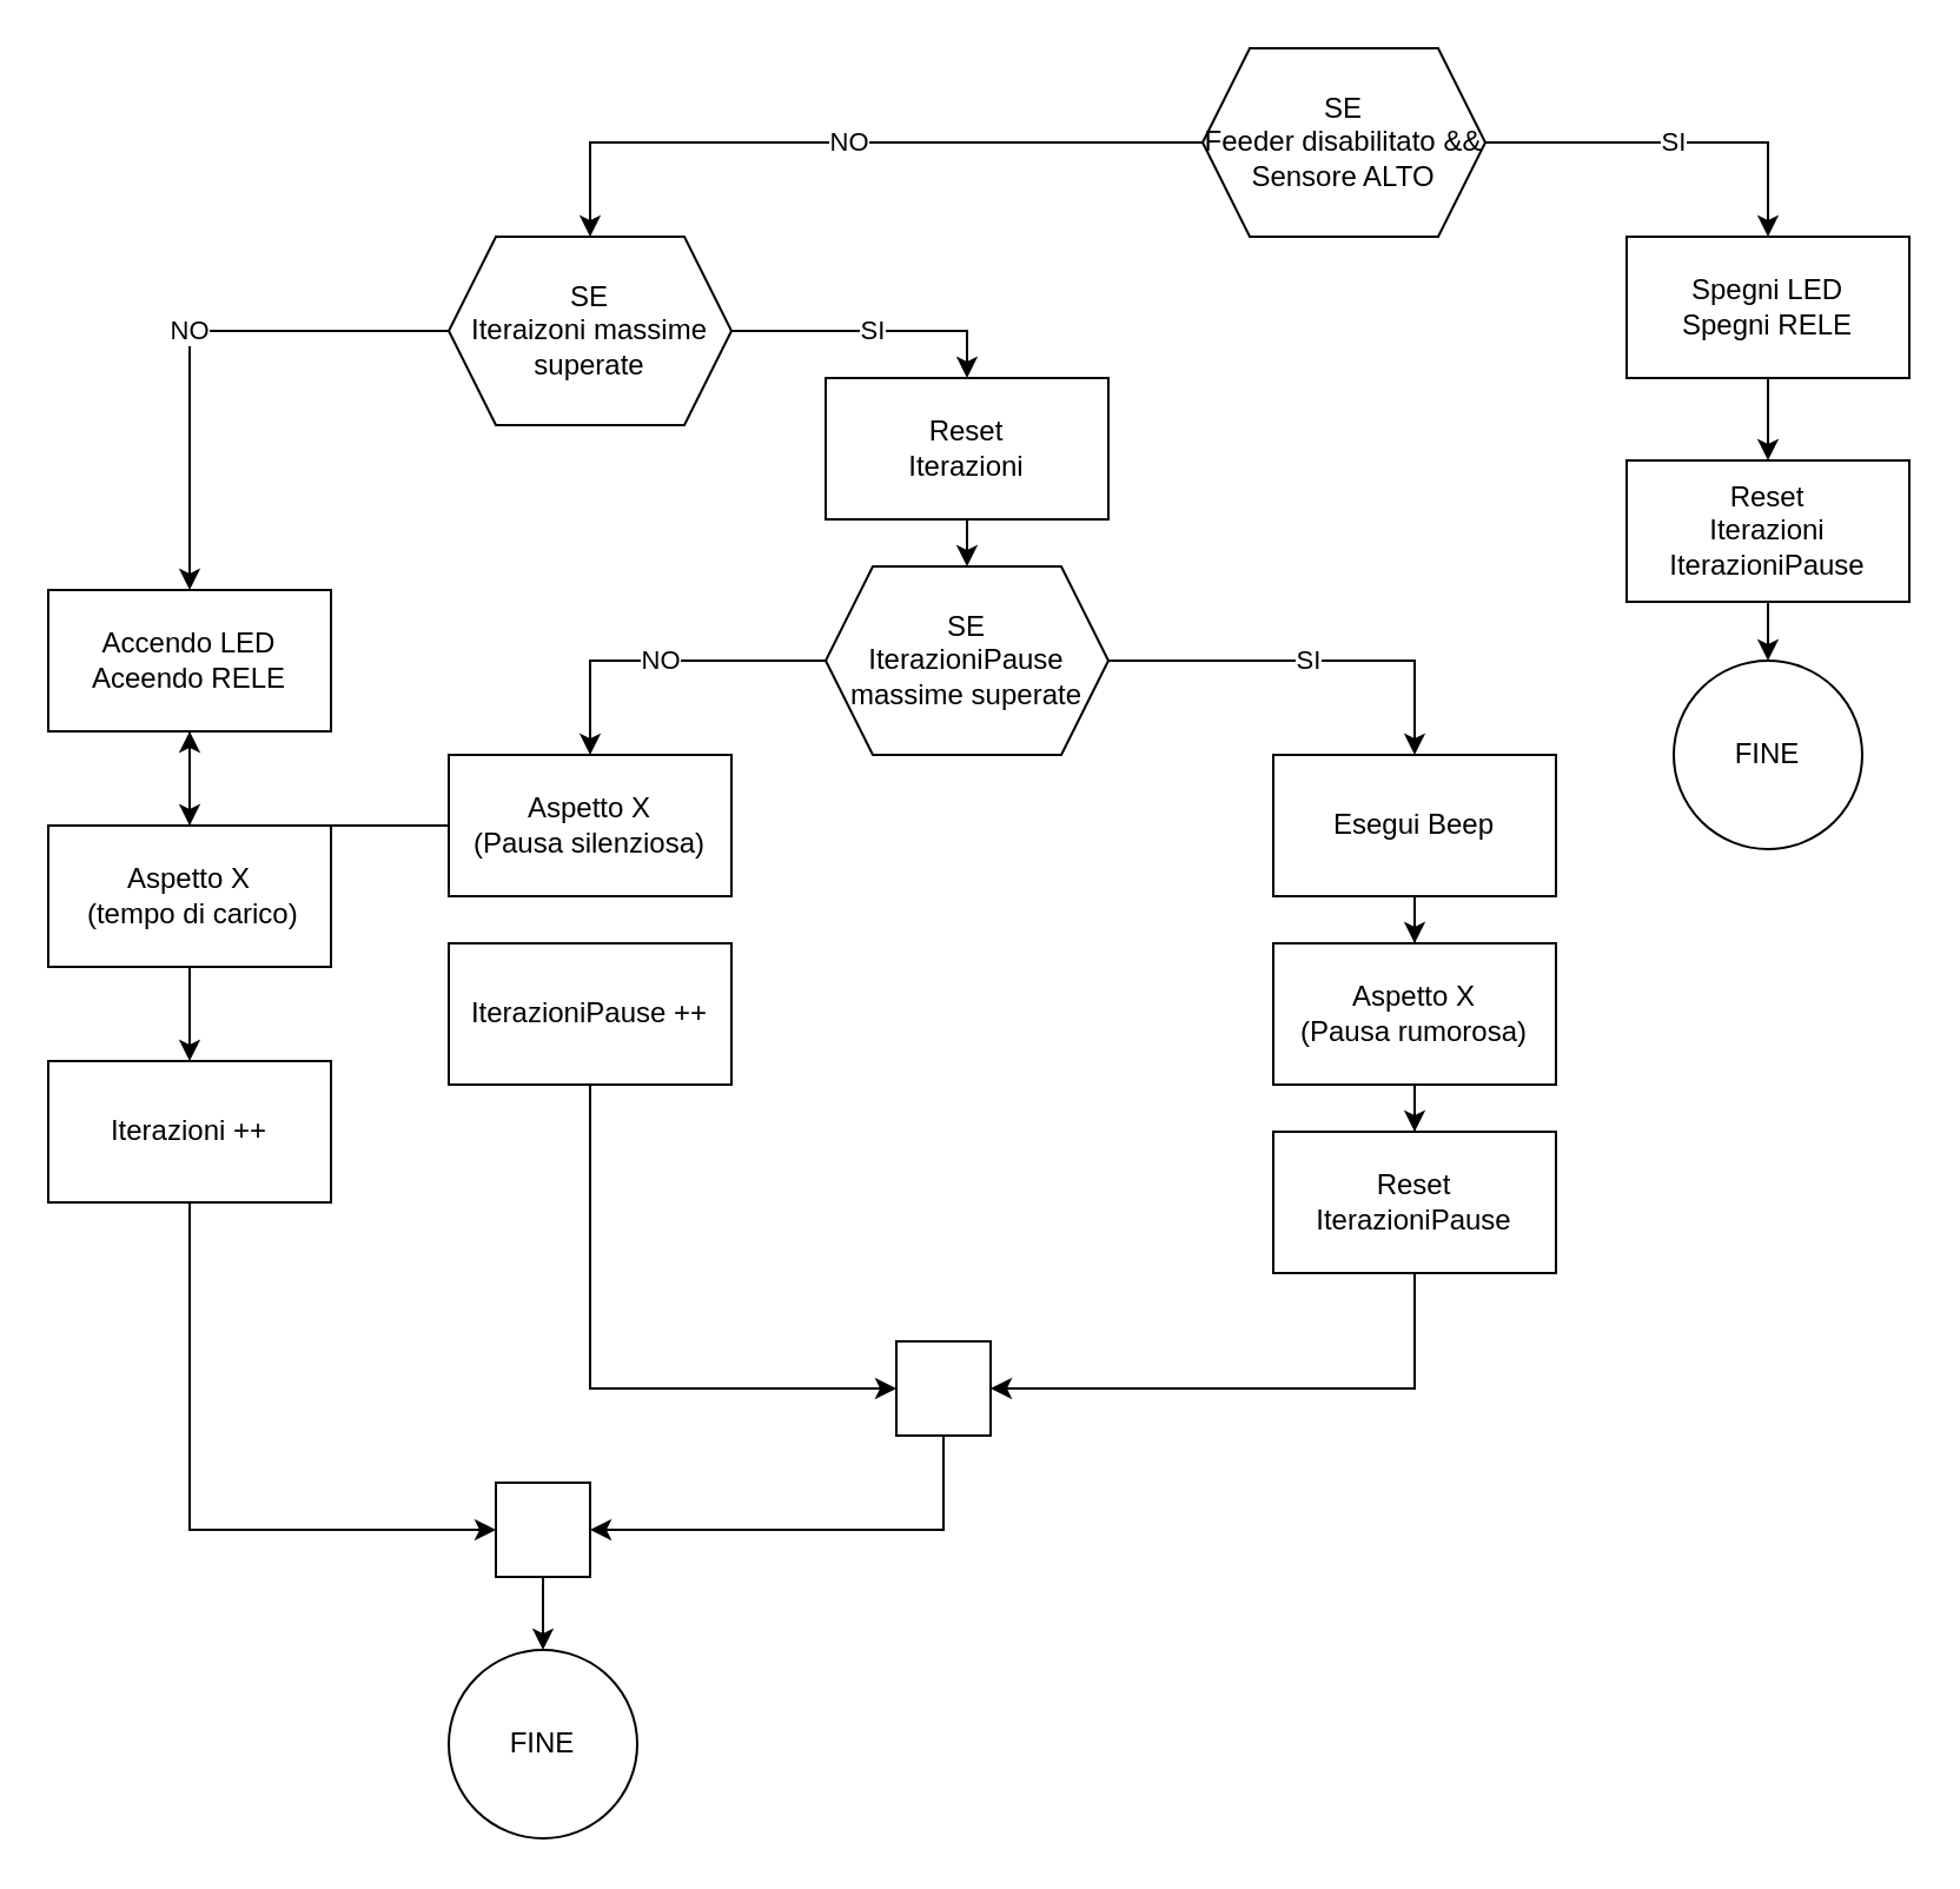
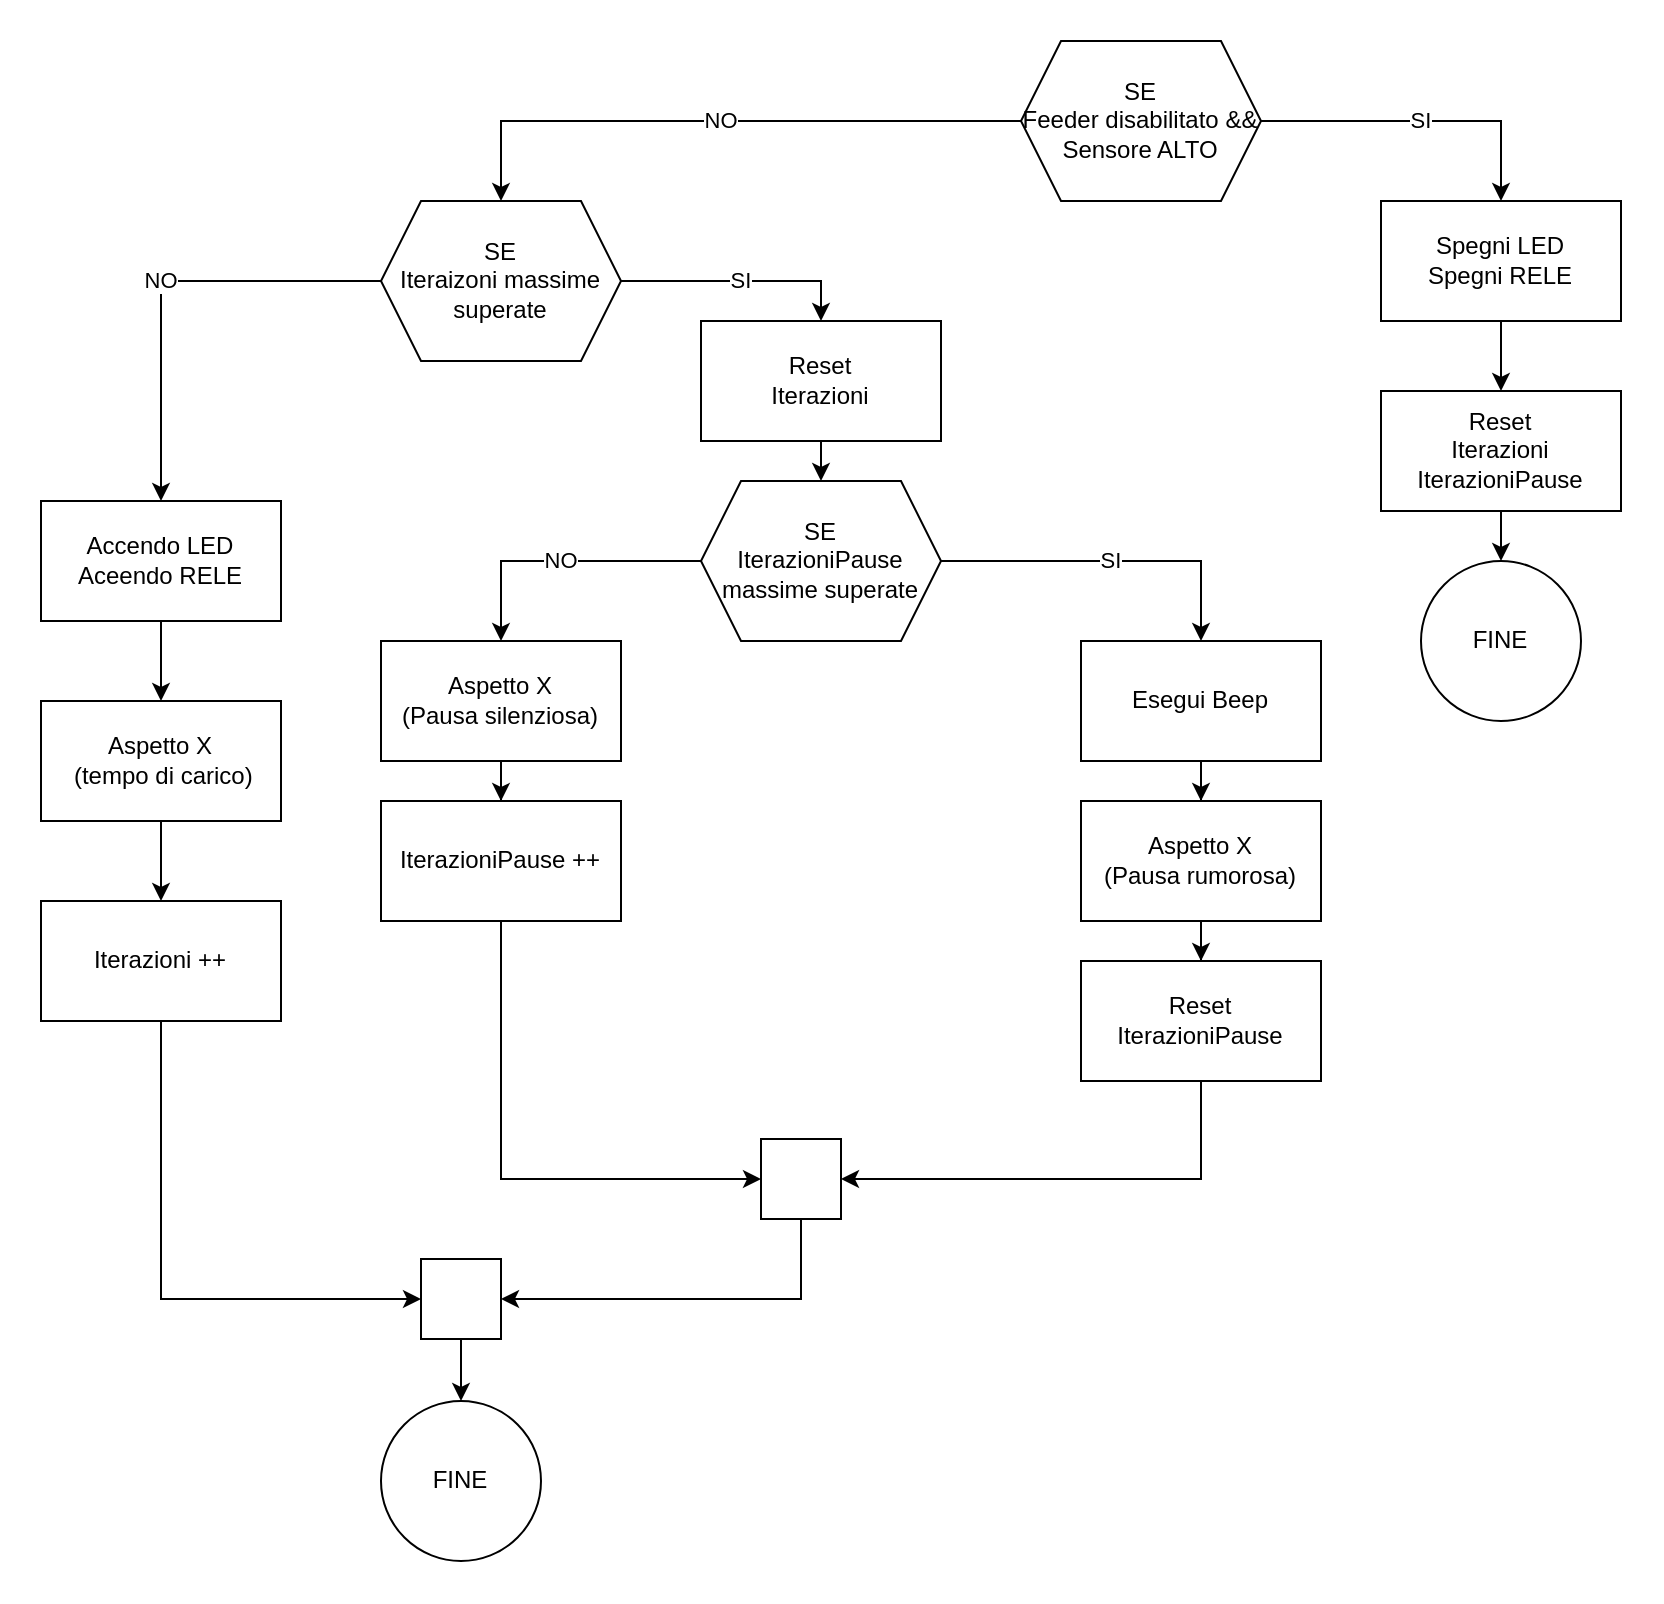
- <mxCell id="25" value="" style="edgeStyle=orthogonalEdgeStyle;rounded=0;orthogonalLoop=1;jettySize=auto;html=1;" edge="1" parent="1" source="26" target="8"><mxGeometry relative="1" as="geometry" /></mxCell>
+ <mxCell id="25" value="" style="edgeStyle=orthogonalEdgeStyle;rounded=0;orthogonalLoop=1;jettySize=auto;html=1;" edge="1" parent="1" source="26" target="30"><mxGeometry relative="1" as="geometry" /></mxCell>
